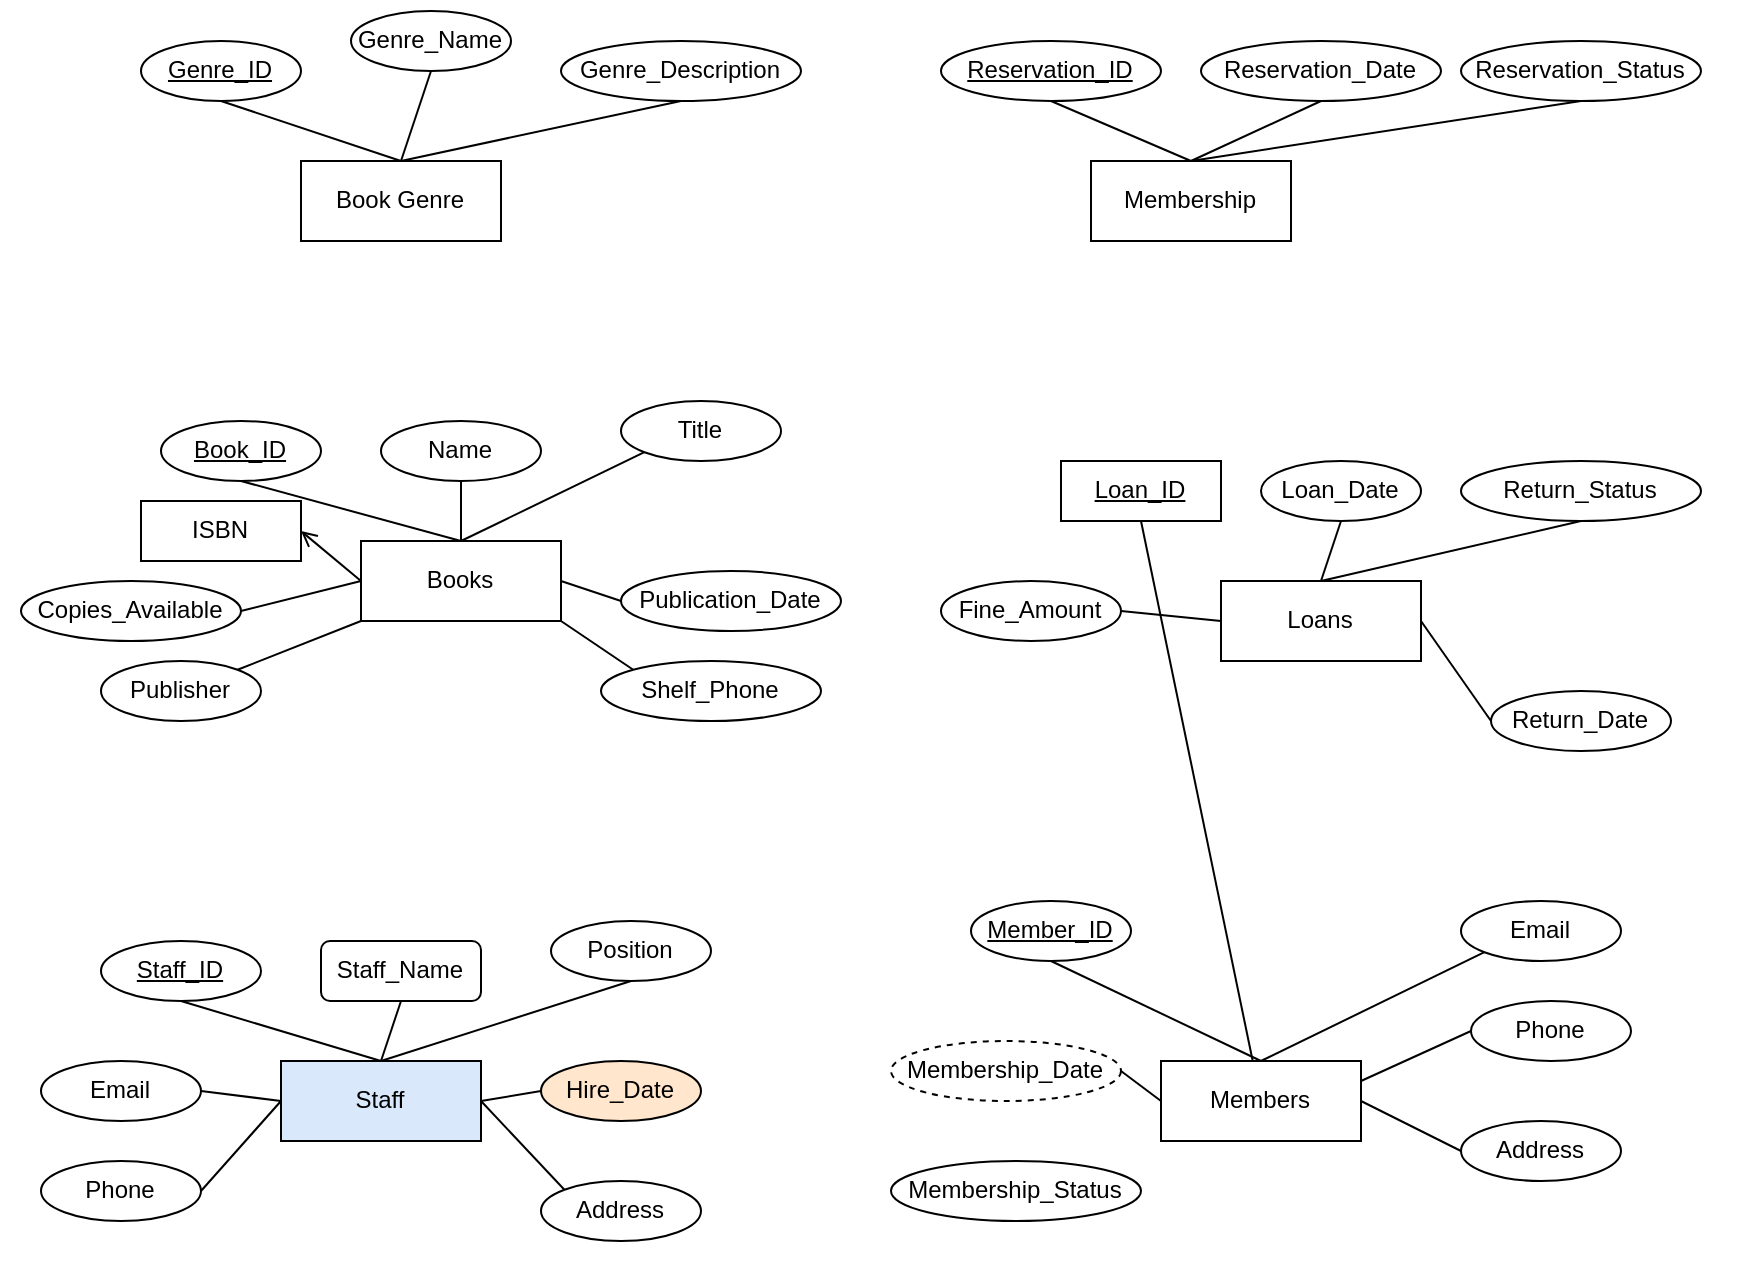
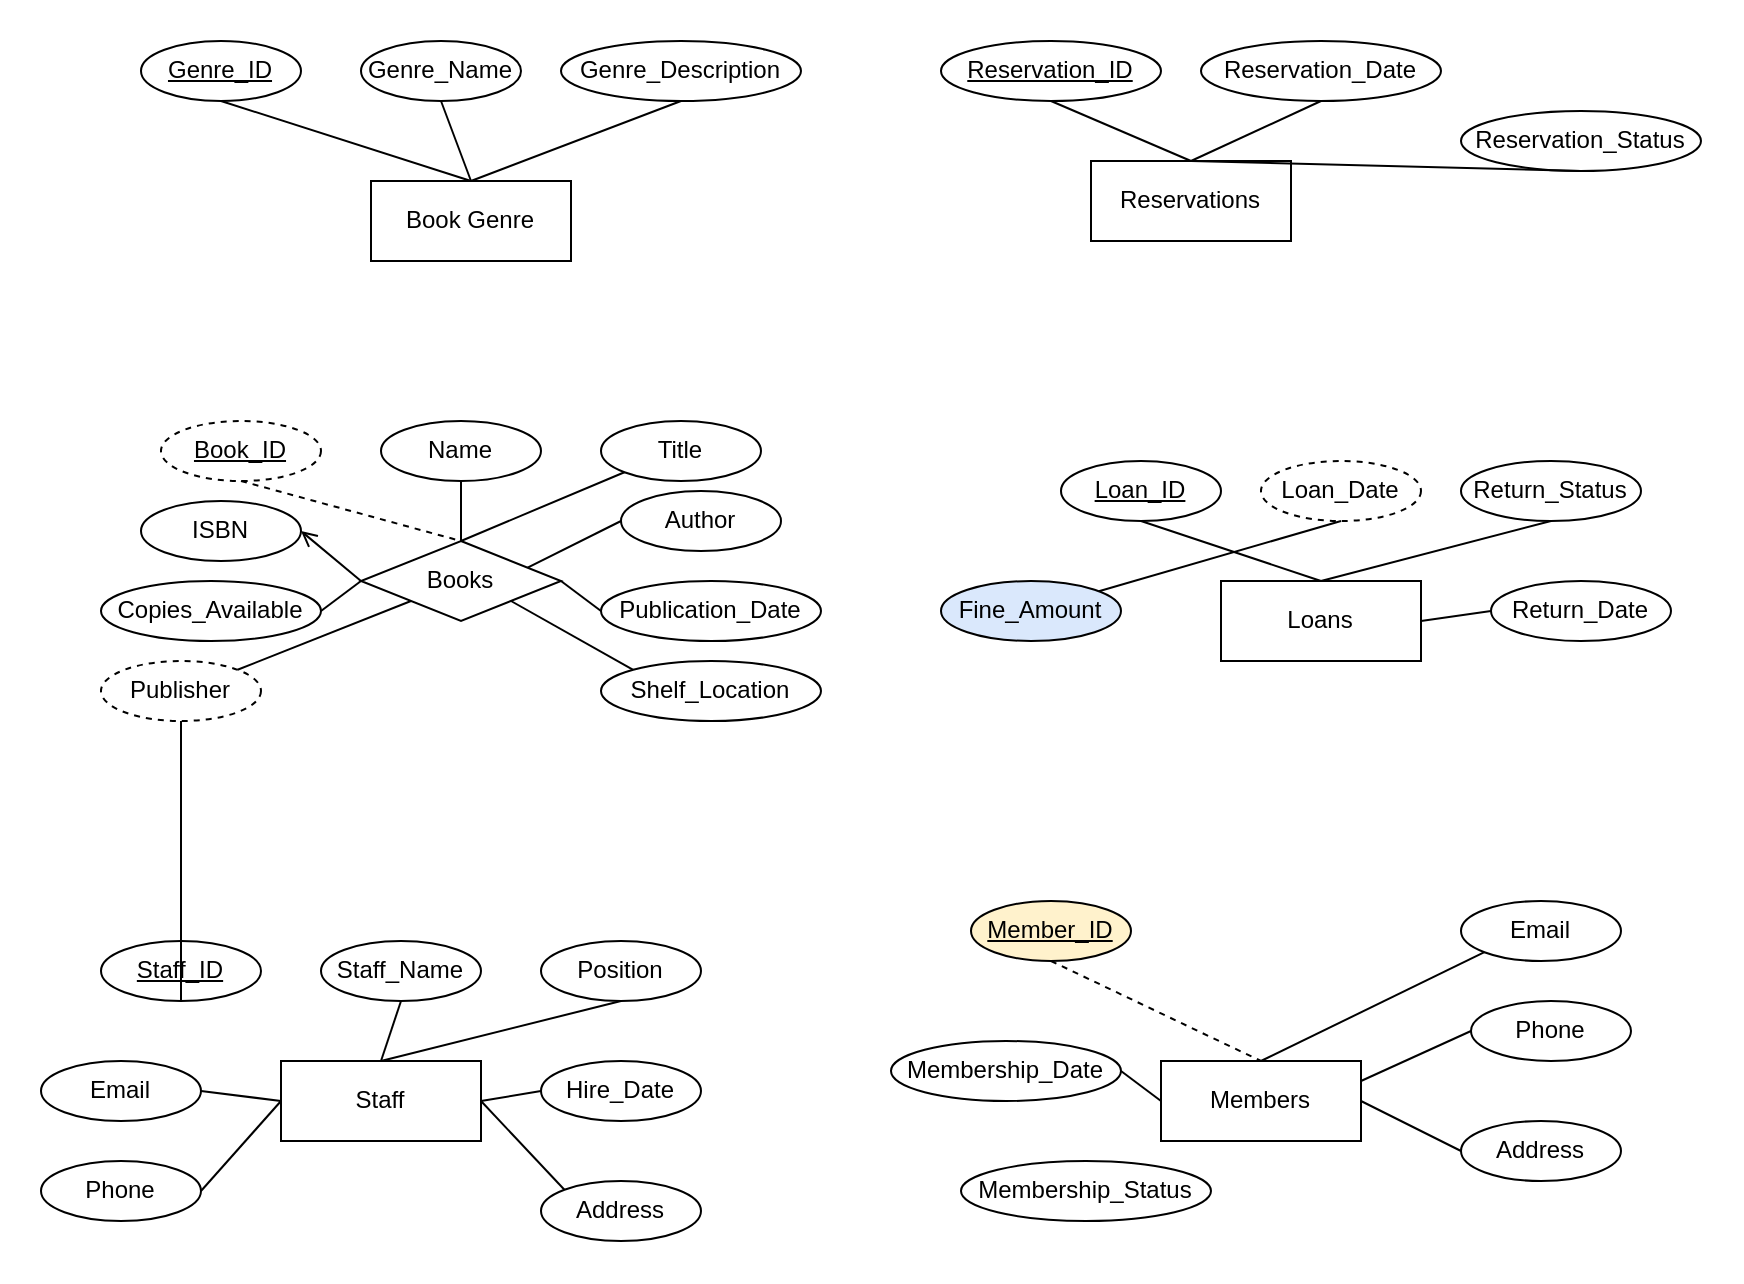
- <mxCell id="20" value="Genre_Name" style="ellipse;whiteSpace=wrap;html=1;align=center;" vertex="1" parent="1"><mxGeometry x="175" y="5" width="80" height="30" as="geometry" /></mxCell>
+ <mxCell id="20" value="Genre_Name" style="ellipse;whiteSpace=wrap;html=1;align=center;" vertex="1" parent="1"><mxGeometry x="180" y="20" width="80" height="30" as="geometry" /></mxCell>
- <mxCell id="26" value="Reservation_Status" style="ellipse;whiteSpace=wrap;html=1;align=center;" vertex="1" parent="1"><mxGeometry x="730" y="20" width="120" height="30" as="geometry" /></mxCell>
+ <mxCell id="26" value="Reservation_Status" style="ellipse;whiteSpace=wrap;html=1;align=center;" vertex="1" parent="1"><mxGeometry x="730" y="55" width="120" height="30" as="geometry" /></mxCell>
- <mxCell id="3" value="Book Genre" style="whiteSpace=wrap;html=1;align=center;" vertex="1" parent="1"><mxGeometry x="150" y="80" width="100" height="40" as="geometry" /></mxCell>
+ <mxCell id="3" value="Book Genre" style="whiteSpace=wrap;html=1;align=center;" vertex="1" parent="1"><mxGeometry x="185" y="90" width="100" height="40" as="geometry" /></mxCell>
- <mxCell id="6" value="Membership" style="whiteSpace=wrap;html=1;align=center;" vertex="1" parent="1"><mxGeometry x="545" y="80" width="100" height="40" as="geometry" /></mxCell>
+ <mxCell id="6" value="Reservations" style="whiteSpace=wrap;html=1;align=center;" vertex="1" parent="1"><mxGeometry x="545" y="80" width="100" height="40" as="geometry" /></mxCell>
- <mxCell id="59" value="Title" style="ellipse;whiteSpace=wrap;html=1;align=center;" vertex="1" parent="1"><mxGeometry x="310" y="200" width="80" height="30" as="geometry" /></mxCell>
+ <mxCell id="59" value="Title" style="ellipse;whiteSpace=wrap;html=1;align=center;" vertex="1" parent="1"><mxGeometry x="300" y="210" width="80" height="30" as="geometry" /></mxCell>
- <mxCell id="10" value="Book_ID" style="ellipse;whiteSpace=wrap;html=1;align=center;fontStyle=4;" vertex="1" parent="1"><mxGeometry x="80" y="210" width="80" height="30" as="geometry" /></mxCell>
+ <mxCell id="10" value="Book_ID" style="ellipse;whiteSpace=wrap;html=1;align=center;fontStyle=4;dashed=1;" vertex="1" parent="1"><mxGeometry x="80" y="210" width="80" height="30" as="geometry" /></mxCell>
- <mxCell id="15" value="Loan_ID" style="whiteSpace=wrap;html=1;align=center;fontStyle=4;rounded=0;" vertex="1" parent="1"><mxGeometry x="530" y="230" width="80" height="30" as="geometry" /></mxCell>
+ <mxCell id="15" value="Loan_ID" style="ellipse;whiteSpace=wrap;html=1;align=center;fontStyle=4;" vertex="1" parent="1"><mxGeometry x="530" y="230" width="80" height="30" as="geometry" /></mxCell>
- <mxCell id="28" value="Loan_Date" style="ellipse;whiteSpace=wrap;html=1;align=center;" vertex="1" parent="1"><mxGeometry x="630" y="230" width="80" height="30" as="geometry" /></mxCell>
+ <mxCell id="28" value="Loan_Date" style="ellipse;whiteSpace=wrap;html=1;align=center;dashed=1;" vertex="1" parent="1"><mxGeometry x="630" y="230" width="80" height="30" as="geometry" /></mxCell>
- <mxCell id="30" value="Return_Status" style="ellipse;whiteSpace=wrap;html=1;align=center;" vertex="1" parent="1"><mxGeometry x="730" y="230" width="120" height="30" as="geometry" /></mxCell>
+ <mxCell id="30" value="Return_Status" style="ellipse;whiteSpace=wrap;html=1;align=center;" vertex="1" parent="1"><mxGeometry x="730" y="230" width="90" height="30" as="geometry" /></mxCell>
- <mxCell id="11" value="" style="endArrow=none;html=1;rounded=0;entryX=0.5;entryY=0;entryDx=0;entryDy=0;exitX=0.5;exitY=1;exitDx=0;exitDy=0;" edge="1" parent="1" source="10" target="7"><mxGeometry relative="1" as="geometry"><mxPoint x="130" y="240" as="sourcePoint" /><mxPoint x="220" y="270" as="targetPoint" /></mxGeometry></mxCell>
+ <mxCell id="11" value="" style="endArrow=none;html=1;rounded=0;entryX=0.5;entryY=0;entryDx=0;entryDy=0;exitX=0.5;exitY=1;exitDx=0;exitDy=0;dashed=1;" edge="1" parent="1" source="10" target="7"><mxGeometry relative="1" as="geometry"><mxPoint x="130" y="240" as="sourcePoint" /><mxPoint x="220" y="270" as="targetPoint" /></mxGeometry></mxCell>
+ <mxCell id="60" value="Author" style="ellipse;whiteSpace=wrap;html=1;align=center;" vertex="1" parent="1"><mxGeometry x="310" y="245" width="80" height="30" as="geometry" /></mxCell>
- <mxCell id="62" value="ISBN" style="whiteSpace=wrap;html=1;align=center;rounded=0;" vertex="1" parent="1"><mxGeometry x="70" y="250" width="80" height="30" as="geometry" /></mxCell>
+ <mxCell id="62" value="ISBN" style="ellipse;whiteSpace=wrap;html=1;align=center;" vertex="1" parent="1"><mxGeometry x="70" y="250" width="80" height="30" as="geometry" /></mxCell>
+ <mxCell id="67" value="" style="endArrow=none;html=1;rounded=0;entryX=1;entryY=0.25;entryDx=0;entryDy=0;exitX=0;exitY=0.5;exitDx=0;exitDy=0;" edge="1" parent="1" source="60" target="7"><mxGeometry relative="1" as="geometry"><mxPoint x="321" y="246" as="sourcePoint" /><mxPoint x="240" y="280" as="targetPoint" /></mxGeometry></mxCell>
- <mxCell id="29" value="" style="endArrow=none;html=1;rounded=0;entryX=0.5;entryY=0;entryDx=0;entryDy=0;exitX=0.5;exitY=1;exitDx=0;exitDy=0;" edge="1" parent="1" source="28" target="4"><mxGeometry relative="1" as="geometry"><mxPoint x="580" y="270" as="sourcePoint" /><mxPoint x="670" y="300" as="targetPoint" /></mxGeometry></mxCell>
+ <mxCell id="29" value="" style="endArrow=none;html=1;rounded=0;exitX=0.5;exitY=1;exitDx=0;exitDy=0;" edge="1" parent="1" source="28" target="34"><mxGeometry relative="1" as="geometry"><mxPoint x="580" y="270" as="sourcePoint" /><mxPoint x="670" y="300" as="targetPoint" /></mxGeometry></mxCell>
- <mxCell id="7" value="Books" style="whiteSpace=wrap;html=1;align=center;" vertex="1" parent="1"><mxGeometry x="180" y="270" width="100" height="40" as="geometry" /></mxCell>
+ <mxCell id="7" value="Books" style="rhombus;whiteSpace=wrap;html=1;align=center;" vertex="1" parent="1"><mxGeometry x="180" y="270" width="100" height="40" as="geometry" /></mxCell>
- <mxCell id="61" value="Publication_Date" style="ellipse;whiteSpace=wrap;html=1;align=center;" vertex="1" parent="1"><mxGeometry x="310" y="285" width="110" height="30" as="geometry" /></mxCell>
+ <mxCell id="61" value="Publication_Date" style="ellipse;whiteSpace=wrap;html=1;align=center;" vertex="1" parent="1"><mxGeometry x="300" y="290" width="110" height="30" as="geometry" /></mxCell>
- <mxCell id="63" value="Copies_Available" style="ellipse;whiteSpace=wrap;html=1;align=center;" vertex="1" parent="1"><mxGeometry x="10" y="290" width="110" height="30" as="geometry" /></mxCell>
+ <mxCell id="63" value="Copies_Available" style="ellipse;whiteSpace=wrap;html=1;align=center;" vertex="1" parent="1"><mxGeometry x="50" y="290" width="110" height="30" as="geometry" /></mxCell>
- <mxCell id="34" value="Fine_Amount" style="ellipse;whiteSpace=wrap;html=1;align=center;" vertex="1" parent="1"><mxGeometry x="470" y="290" width="90" height="30" as="geometry" /></mxCell>
+ <mxCell id="34" value="Fine_Amount" style="ellipse;whiteSpace=wrap;html=1;align=center;fillColor=#dae8fc;" vertex="1" parent="1"><mxGeometry x="470" y="290" width="90" height="30" as="geometry" /></mxCell>
- <mxCell id="35" value="" style="endArrow=none;html=1;rounded=0;entryX=0;entryY=0.5;entryDx=0;entryDy=0;exitX=1;exitY=0.5;exitDx=0;exitDy=0;" edge="1" parent="1" source="34" target="4"><mxGeometry relative="1" as="geometry"><mxPoint x="580" y="270" as="sourcePoint" /><mxPoint x="670" y="300" as="targetPoint" /></mxGeometry></mxCell>
- <mxCell id="64" value="Publisher" style="ellipse;whiteSpace=wrap;html=1;align=center;" vertex="1" parent="1"><mxGeometry x="50" y="330" width="80" height="30" as="geometry" /></mxCell>
+ <mxCell id="64" value="Publisher" style="ellipse;whiteSpace=wrap;html=1;align=center;dashed=1;" vertex="1" parent="1"><mxGeometry x="50" y="330" width="80" height="30" as="geometry" /></mxCell>
- <mxCell id="65" value="Shelf_Phone" style="ellipse;whiteSpace=wrap;html=1;align=center;" vertex="1" parent="1"><mxGeometry x="300" y="330" width="110" height="30" as="geometry" /></mxCell>
+ <mxCell id="65" value="Shelf_Location" style="ellipse;whiteSpace=wrap;html=1;align=center;" vertex="1" parent="1"><mxGeometry x="300" y="330" width="110" height="30" as="geometry" /></mxCell>
- <mxCell id="32" value="Return_Date" style="ellipse;whiteSpace=wrap;html=1;align=center;" vertex="1" parent="1"><mxGeometry x="745" y="345" width="90" height="30" as="geometry" /></mxCell>
+ <mxCell id="32" value="Return_Date" style="ellipse;whiteSpace=wrap;html=1;align=center;" vertex="1" parent="1"><mxGeometry x="745" y="290" width="90" height="30" as="geometry" /></mxCell>
- <mxCell id="19" value="" style="endArrow=none;html=1;rounded=0;exitX=0.5;exitY=1;exitDx=0;exitDy=0;" edge="1" parent="1" source="15" target="5"><mxGeometry relative="1" as="geometry"><mxPoint x="510" y="300" as="sourcePoint" /><mxPoint x="600" y="330" as="targetPoint" /></mxGeometry></mxCell>
+ <mxCell id="19" value="" style="endArrow=none;html=1;rounded=0;entryX=0.5;entryY=0;entryDx=0;entryDy=0;exitX=0.5;exitY=1;exitDx=0;exitDy=0;" edge="1" parent="1" source="15" target="4"><mxGeometry relative="1" as="geometry"><mxPoint x="510" y="300" as="sourcePoint" /><mxPoint x="600" y="330" as="targetPoint" /></mxGeometry></mxCell>
- <mxCell id="14" value="Member_ID" style="ellipse;whiteSpace=wrap;html=1;align=center;fontStyle=4;" vertex="1" parent="1"><mxGeometry x="485" y="450" width="80" height="30" as="geometry" /></mxCell>
+ <mxCell id="14" value="Member_ID" style="ellipse;whiteSpace=wrap;html=1;align=center;fontStyle=4;fillColor=#fff2cc;" vertex="1" parent="1"><mxGeometry x="485" y="450" width="80" height="30" as="geometry" /></mxCell>
- <mxCell id="38" value="Position" style="ellipse;whiteSpace=wrap;html=1;align=center;" vertex="1" parent="1"><mxGeometry x="275" y="460" width="80" height="30" as="geometry" /></mxCell>
+ <mxCell id="38" value="Position" style="ellipse;whiteSpace=wrap;html=1;align=center;" vertex="1" parent="1"><mxGeometry x="270" y="470" width="80" height="30" as="geometry" /></mxCell>
- <mxCell id="36" value="Staff_Name" style="whiteSpace=wrap;html=1;align=center;rounded=1;" vertex="1" parent="1"><mxGeometry x="160" y="470" width="80" height="30" as="geometry" /></mxCell>
+ <mxCell id="36" value="Staff_Name" style="ellipse;whiteSpace=wrap;html=1;align=center;" vertex="1" parent="1"><mxGeometry x="160" y="470" width="80" height="30" as="geometry" /></mxCell>
- <mxCell id="17" value="" style="endArrow=none;html=1;rounded=0;entryX=0.5;entryY=0;entryDx=0;entryDy=0;exitX=0.5;exitY=1;exitDx=0;exitDy=0;" edge="1" parent="1" source="14" target="5"><mxGeometry relative="1" as="geometry"><mxPoint x="770" y="420" as="sourcePoint" /><mxPoint x="860" y="450" as="targetPoint" /></mxGeometry></mxCell>
+ <mxCell id="17" value="" style="endArrow=none;html=1;rounded=0;entryX=0.5;entryY=0;entryDx=0;entryDy=0;exitX=0.5;exitY=1;exitDx=0;exitDy=0;dashed=1;" edge="1" parent="1" source="14" target="5"><mxGeometry relative="1" as="geometry"><mxPoint x="770" y="420" as="sourcePoint" /><mxPoint x="860" y="450" as="targetPoint" /></mxGeometry></mxCell>
- <mxCell id="18" value="" style="endArrow=none;html=1;rounded=0;entryX=0.5;entryY=0;entryDx=0;entryDy=0;exitX=0.5;exitY=1;exitDx=0;exitDy=0;" edge="1" parent="1" source="13" target="2"><mxGeometry relative="1" as="geometry"><mxPoint x="90" y="510" as="sourcePoint" /><mxPoint x="180" y="540" as="targetPoint" /></mxGeometry></mxCell>
+ <mxCell id="18" value="" style="endArrow=none;html=1;rounded=0;exitX=0.5;exitY=1;exitDx=0;exitDy=0;" edge="1" parent="1" source="13" target="64"><mxGeometry relative="1" as="geometry"><mxPoint x="90" y="510" as="sourcePoint" /><mxPoint x="180" y="540" as="targetPoint" /></mxGeometry></mxCell>
- <mxCell id="51" value="Membership_Date" style="ellipse;whiteSpace=wrap;html=1;align=center;dashed=1;" vertex="1" parent="1"><mxGeometry x="445" y="520" width="115" height="30" as="geometry" /></mxCell>
+ <mxCell id="51" value="Membership_Date" style="ellipse;whiteSpace=wrap;html=1;align=center;" vertex="1" parent="1"><mxGeometry x="445" y="520" width="115" height="30" as="geometry" /></mxCell>
- <mxCell id="39" value="Hire_Date" style="ellipse;whiteSpace=wrap;html=1;align=center;fillColor=#ffe6cc;" vertex="1" parent="1"><mxGeometry x="270" y="530" width="80" height="30" as="geometry" /></mxCell>
+ <mxCell id="39" value="Hire_Date" style="ellipse;whiteSpace=wrap;html=1;align=center;" vertex="1" parent="1"><mxGeometry x="270" y="530" width="80" height="30" as="geometry" /></mxCell>
- <mxCell id="2" value="Staff" style="whiteSpace=wrap;html=1;align=center;fillColor=#dae8fc;" vertex="1" parent="1"><mxGeometry x="140" y="530" width="100" height="40" as="geometry" /></mxCell>
+ <mxCell id="2" value="Staff" style="whiteSpace=wrap;html=1;align=center;" vertex="1" parent="1"><mxGeometry x="140" y="530" width="100" height="40" as="geometry" /></mxCell>
- <mxCell id="56" value="Membership_Status" style="ellipse;whiteSpace=wrap;html=1;align=center;" vertex="1" parent="1"><mxGeometry x="445" y="580" width="125" height="30" as="geometry" /></mxCell>
+ <mxCell id="56" value="Membership_Status" style="ellipse;whiteSpace=wrap;html=1;align=center;" vertex="1" parent="1"><mxGeometry x="480" y="580" width="125" height="30" as="geometry" /></mxCell>
